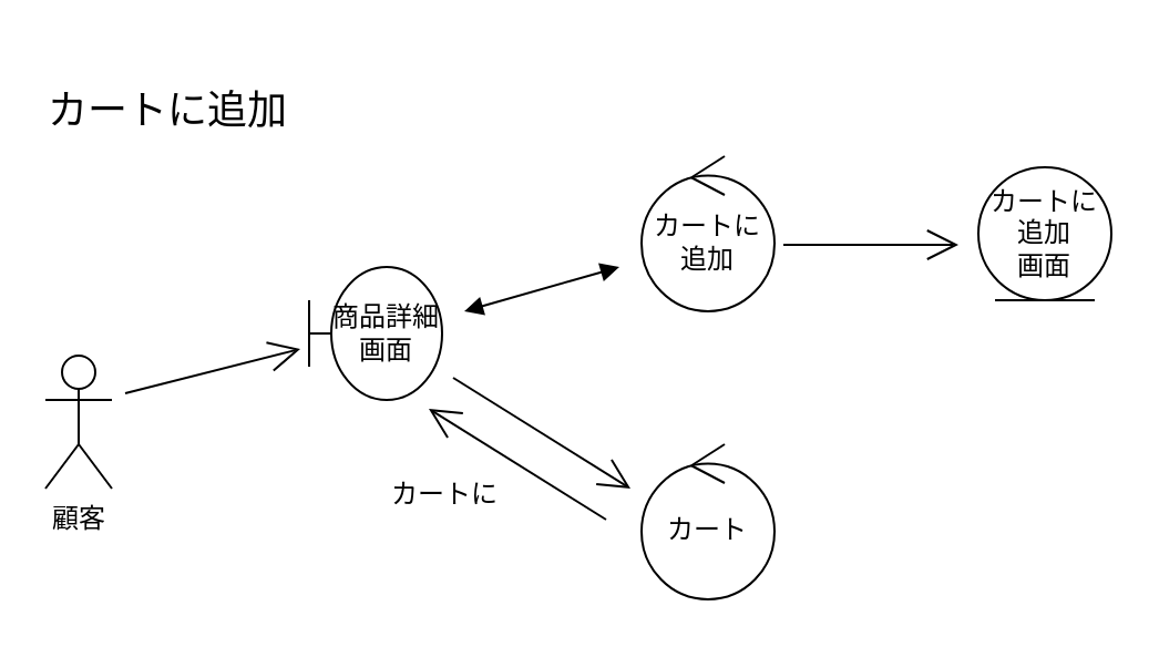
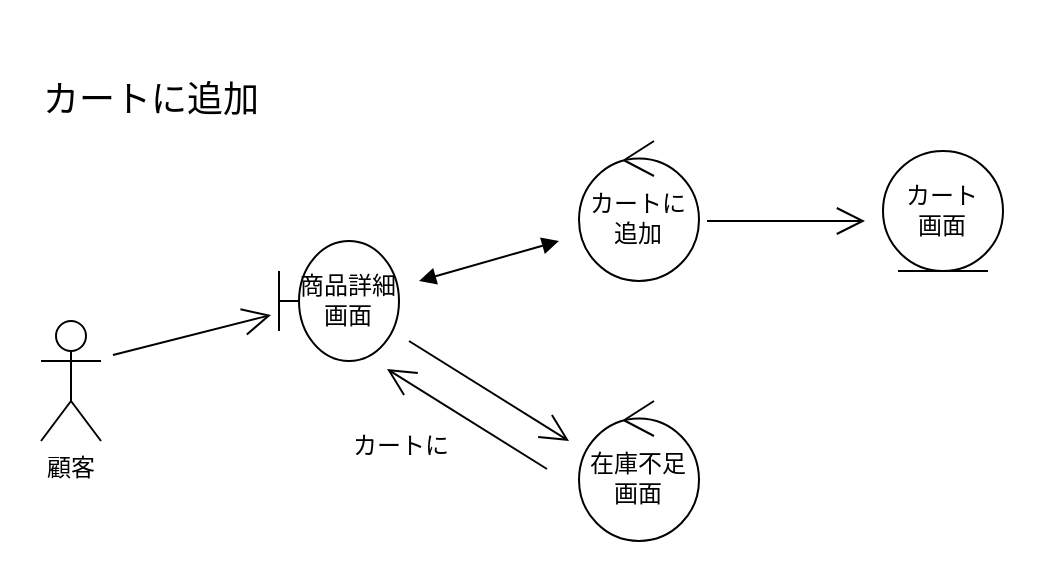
- <mxCell id="7" value="カートに追加&lt;div&gt;画面&lt;/div&gt;" style="ellipse;shape=umlEntity;whiteSpace=wrap;html=1;" vertex="1" parent="1"><mxGeometry x="441" y="75" width="60" height="60" as="geometry" /></mxCell>
+ <mxCell id="7" value="カート&lt;div&gt;画面&lt;/div&gt;" style="ellipse;shape=umlEntity;whiteSpace=wrap;html=1;" vertex="1" parent="1"><mxGeometry x="441" y="75" width="60" height="60" as="geometry" /></mxCell>
- <mxCell id="12" value="カート" style="ellipse;shape=umlControl;whiteSpace=wrap;html=1;" vertex="1" parent="1"><mxGeometry x="289" y="200" width="60" height="70" as="geometry" /></mxCell>
+ <mxCell id="12" value="在庫不足画面" style="ellipse;shape=umlControl;whiteSpace=wrap;html=1;" vertex="1" parent="1"><mxGeometry x="289" y="200" width="60" height="70" as="geometry" /></mxCell>
